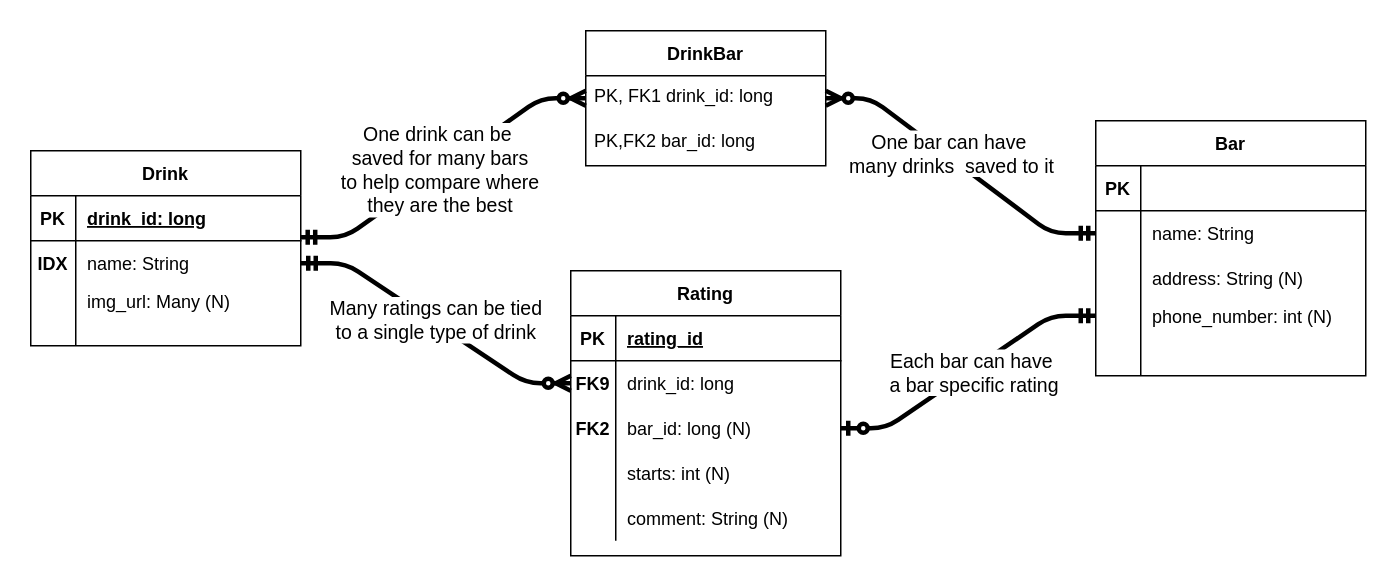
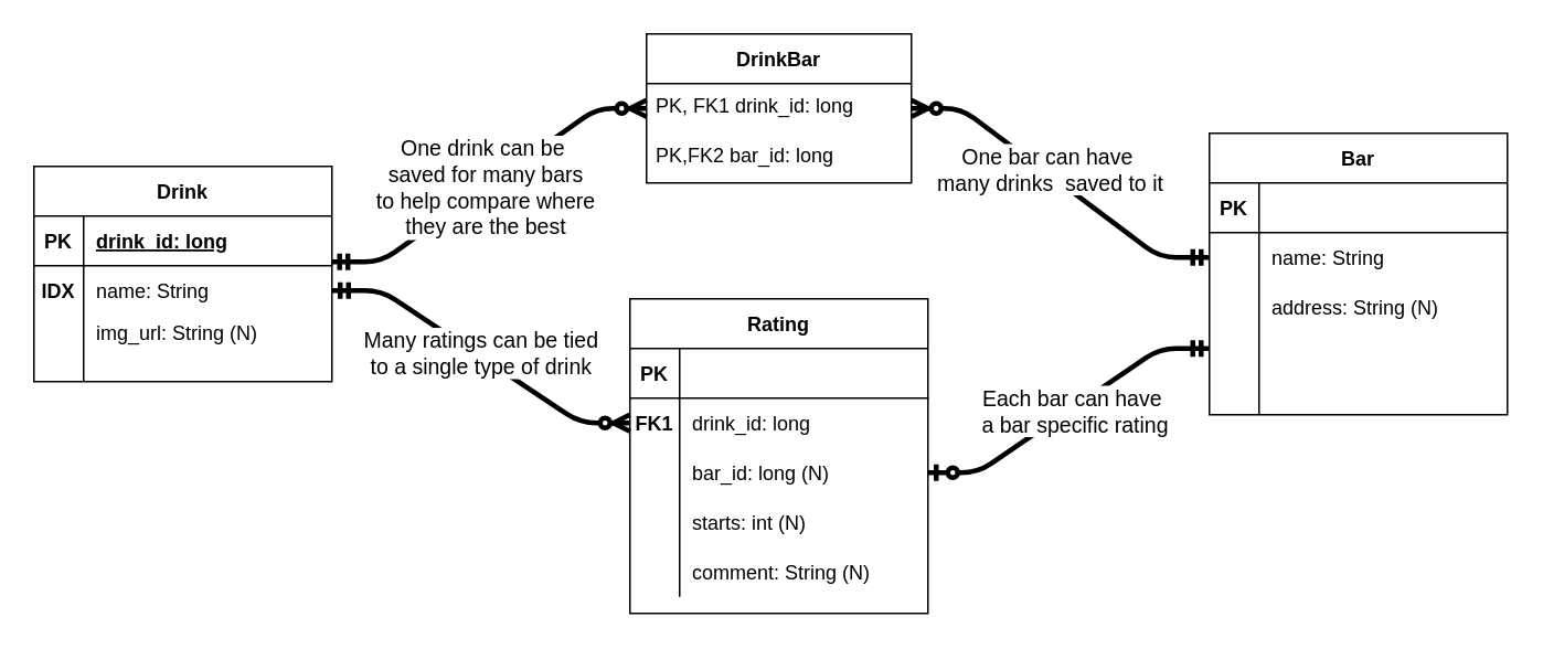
- <mxCell id="11" value="img_url: Many (N)" style="shape=partialRectangle;connectable=0;fillColor=none;top=0;left=0;bottom=0;right=0;align=left;spacingLeft=6;overflow=hidden;" parent="9" vertex="1"><mxGeometry x="30" width="150" height="20" as="geometry" /></mxCell>
+ <mxCell id="11" value="img_url: String (N)" style="shape=partialRectangle;connectable=0;fillColor=none;top=0;left=0;bottom=0;right=0;align=left;spacingLeft=6;overflow=hidden;" parent="9" vertex="1"><mxGeometry x="30" width="150" height="20" as="geometry" /></mxCell>
- <mxCell id="26" value="phone_number: int (N)" style="shape=partialRectangle;connectable=0;fillColor=none;top=0;left=0;bottom=0;right=0;align=left;spacingLeft=6;overflow=hidden;" parent="24" vertex="1"><mxGeometry x="30" width="150" height="20" as="geometry" /></mxCell>
- <mxCell id="44" value="rating_id" style="shape=partialRectangle;connectable=0;fillColor=none;top=0;left=0;bottom=0;right=0;align=left;spacingLeft=6;fontStyle=5;overflow=hidden;" vertex="1" parent="42"><mxGeometry x="30" width="150" height="30" as="geometry" /></mxCell>
- <mxCell id="46" value="FK9" style="shape=partialRectangle;connectable=0;fillColor=none;top=0;left=0;bottom=0;right=0;editable=1;overflow=hidden;fontStyle=1" vertex="1" parent="45"><mxGeometry width="30" height="30" as="geometry" /></mxCell>
+ <mxCell id="46" value="FK1" style="shape=partialRectangle;connectable=0;fillColor=none;top=0;left=0;bottom=0;right=0;editable=1;overflow=hidden;fontStyle=1" vertex="1" parent="45"><mxGeometry width="30" height="30" as="geometry" /></mxCell>
- <mxCell id="49" value="FK2" style="shape=partialRectangle;connectable=0;fillColor=none;top=0;left=0;bottom=0;right=0;editable=1;overflow=hidden;fontStyle=1" vertex="1" parent="48"><mxGeometry width="30" height="30" as="geometry" /></mxCell>
